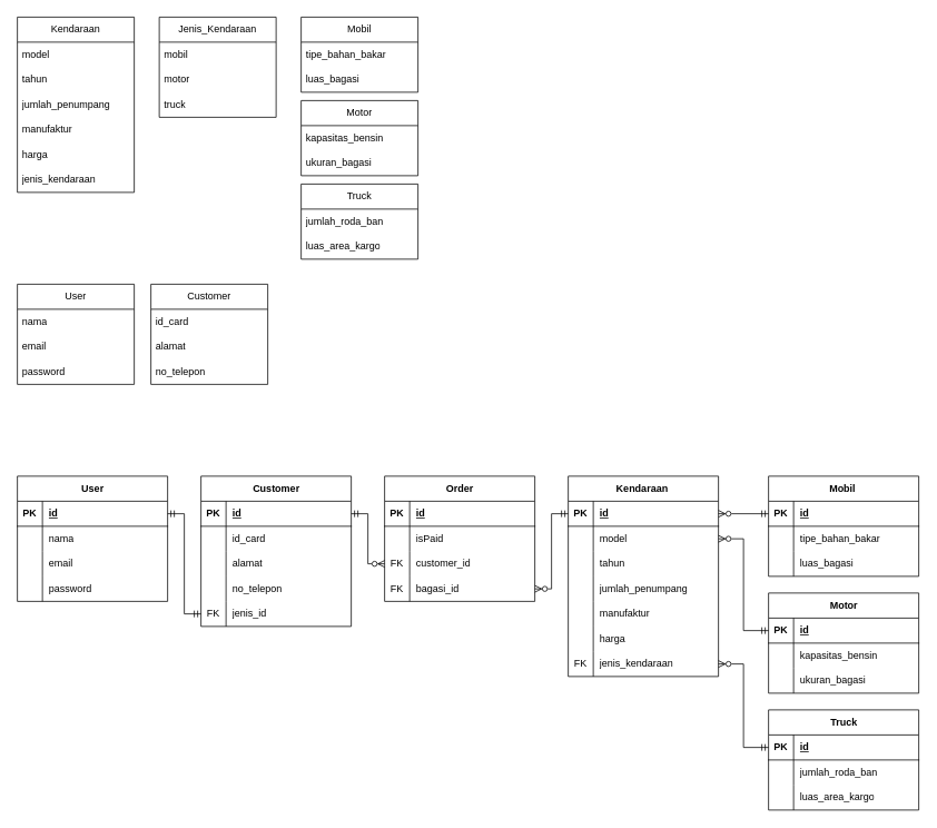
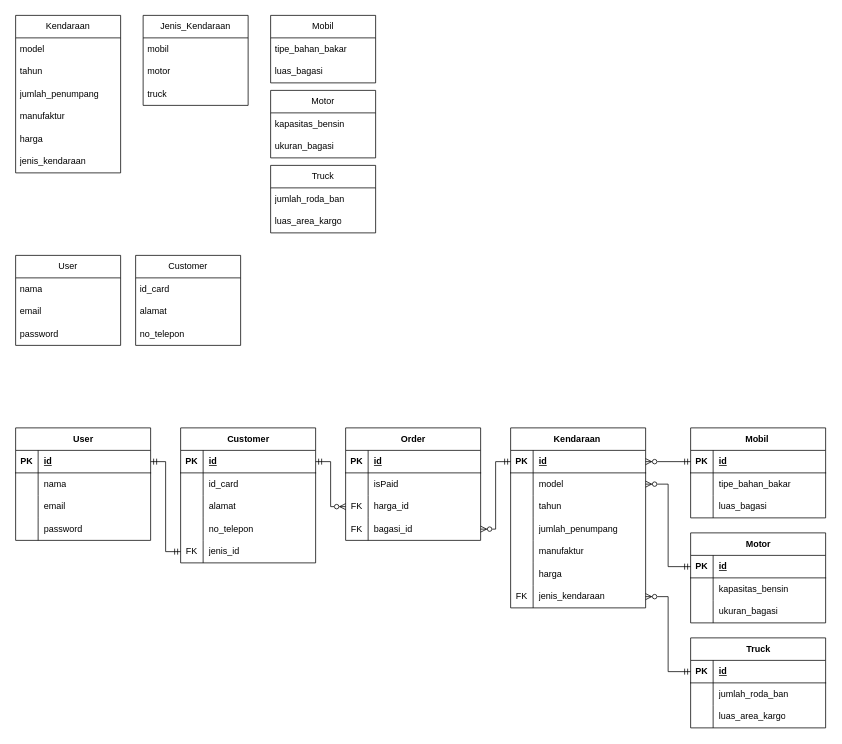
- <mxCell id="40" value="customer_id" style="shape=partialRectangle;connectable=0;fillColor=none;top=0;left=0;bottom=0;right=0;align=left;spacingLeft=6;overflow=hidden;whiteSpace=wrap;html=1;" vertex="1" parent="38"><mxGeometry x="30" width="150" height="30" as="geometry"><mxRectangle width="150" height="30" as="alternateBounds" /></mxGeometry></mxCell>
+ <mxCell id="40" value="harga_id" style="shape=partialRectangle;connectable=0;fillColor=none;top=0;left=0;bottom=0;right=0;align=left;spacingLeft=6;overflow=hidden;whiteSpace=wrap;html=1;" vertex="1" parent="38"><mxGeometry x="30" width="150" height="30" as="geometry"><mxRectangle width="150" height="30" as="alternateBounds" /></mxGeometry></mxCell>
